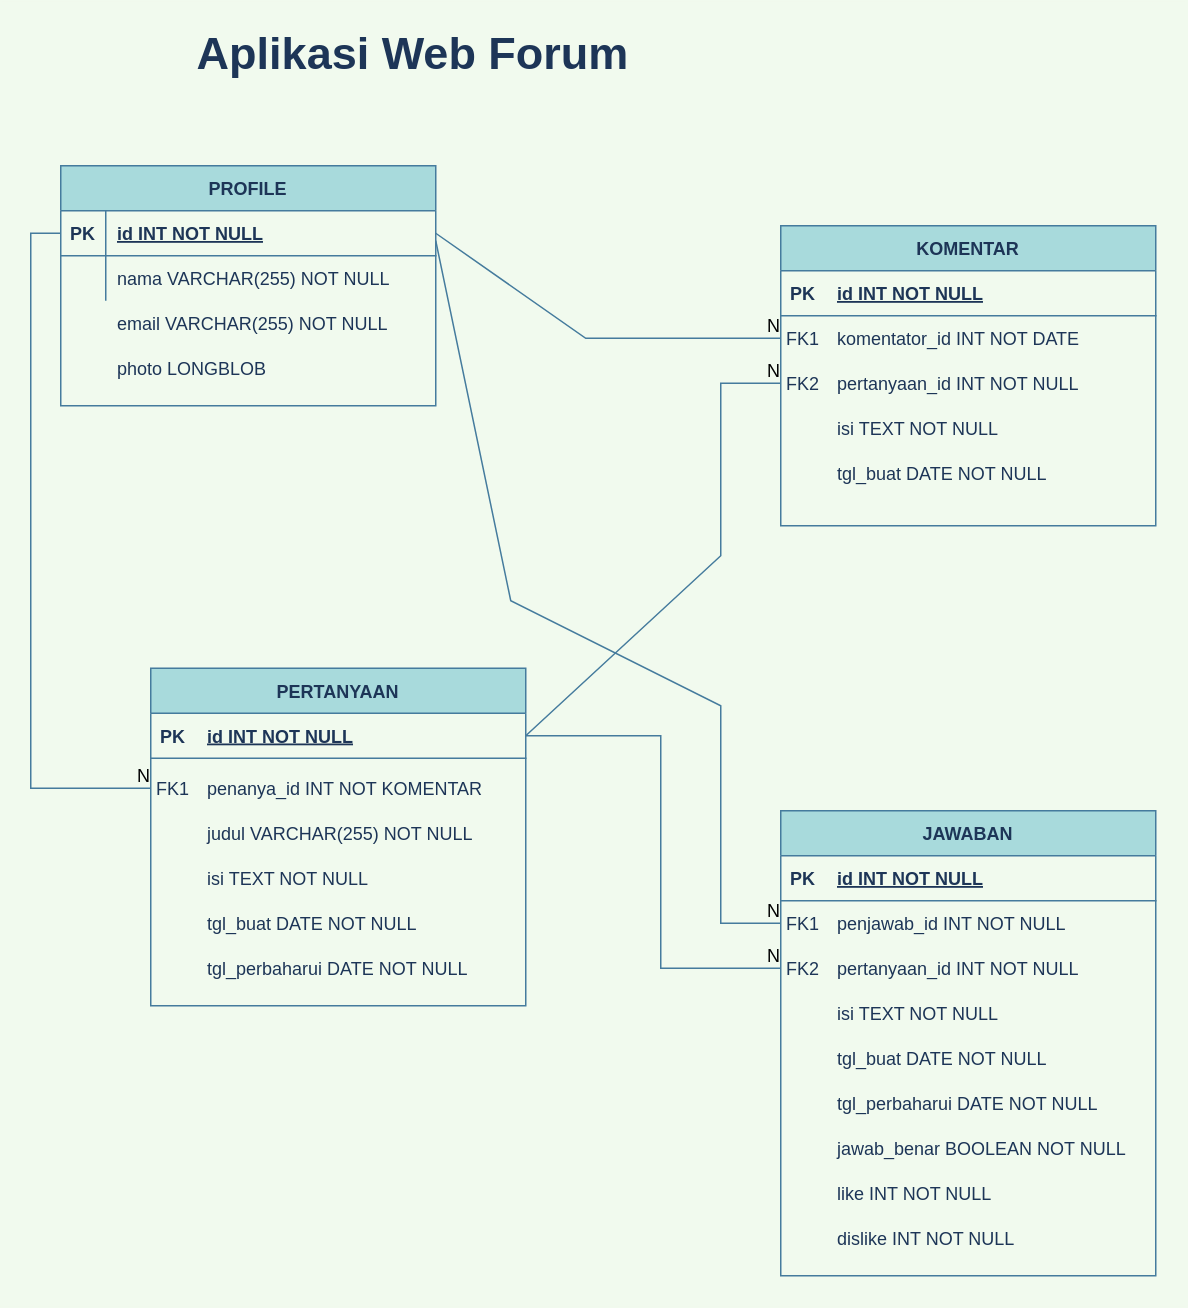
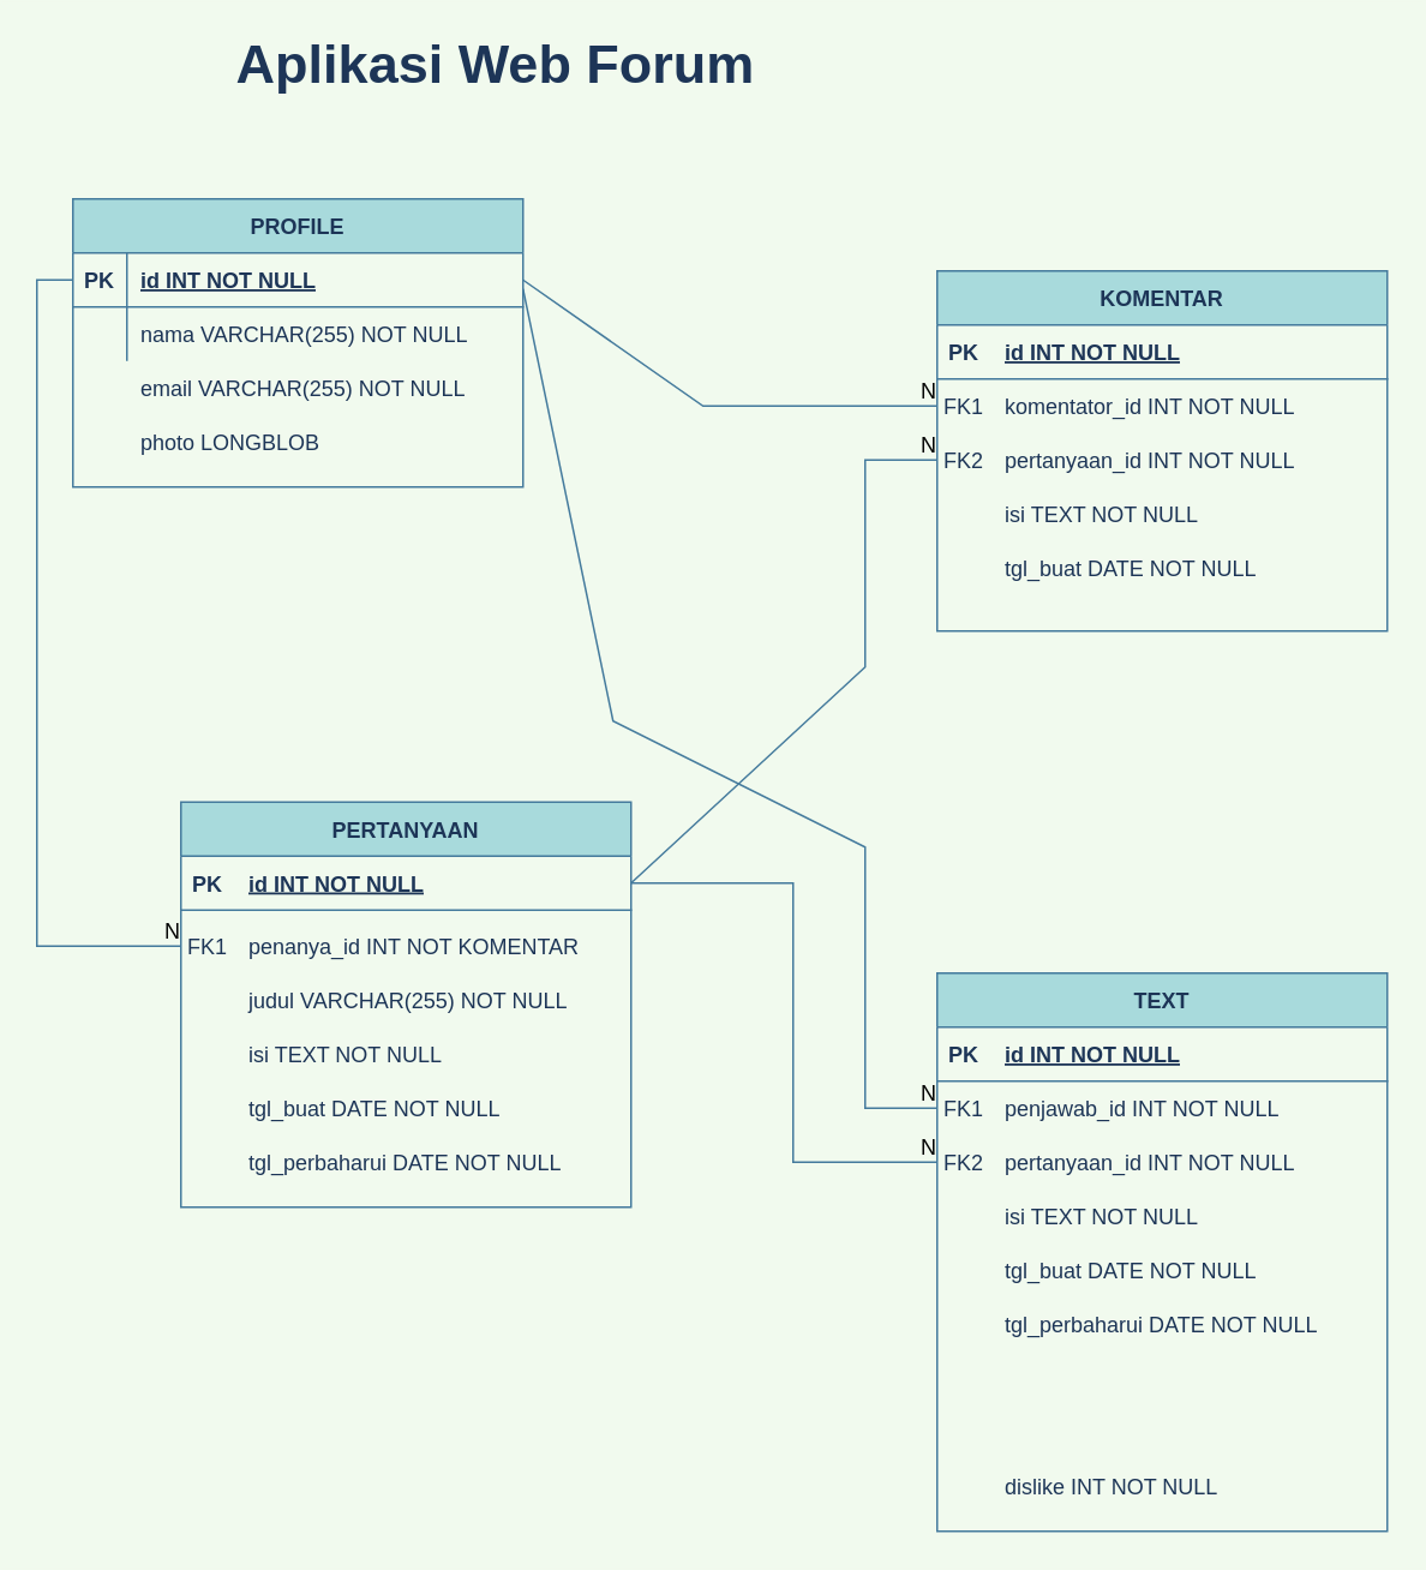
- <mxCell id="38" value="komentator_id INT NOT DATE" style="shape=partialRectangle;overflow=hidden;connectable=0;fillColor=none;top=0;left=0;bottom=0;right=0;align=left;spacingLeft=6;strokeColor=#457B9D;fontColor=#1D3557;" vertex="1" parent="36"><mxGeometry x="30" width="220" height="30" as="geometry" /></mxCell>
+ <mxCell id="38" value="komentator_id INT NOT NULL" style="shape=partialRectangle;overflow=hidden;connectable=0;fillColor=none;top=0;left=0;bottom=0;right=0;align=left;spacingLeft=6;strokeColor=#457B9D;fontColor=#1D3557;" vertex="1" parent="36"><mxGeometry x="30" width="220" height="30" as="geometry" /></mxCell>
- <mxCell id="56" value="JAWABAN" style="shape=table;startSize=30;container=0;collapsible=1;childLayout=tableLayout;fixedRows=1;rowLines=0;fontStyle=1;align=center;resizeLast=1;fillColor=#A8DADC;strokeColor=#457B9D;fontColor=#1D3557;" parent="1" vertex="1"><mxGeometry x="520" y="540" width="250" height="310" as="geometry" /></mxCell>
+ <mxCell id="56" value="TEXT" style="shape=table;startSize=30;container=0;collapsible=1;childLayout=tableLayout;fixedRows=1;rowLines=0;fontStyle=1;align=center;resizeLast=1;fillColor=#A8DADC;strokeColor=#457B9D;fontColor=#1D3557;" parent="1" vertex="1"><mxGeometry x="520" y="540" width="250" height="310" as="geometry" /></mxCell>
- <mxCell id="59" value="jawab_benar BOOLEAN NOT NULL" style="shape=partialRectangle;overflow=hidden;connectable=0;fillColor=none;top=0;left=0;bottom=0;right=0;align=left;spacingLeft=6;strokeColor=#457B9D;fontColor=#1D3557;" vertex="1" parent="1"><mxGeometry x="550" y="750" width="220" height="30" as="geometry" /></mxCell>
- <mxCell id="74" value="like INT NOT NULL" style="shape=partialRectangle;overflow=hidden;connectable=0;fillColor=none;top=0;left=0;bottom=0;right=0;align=left;spacingLeft=6;strokeColor=#457B9D;fontColor=#1D3557;" vertex="1" parent="72"><mxGeometry x="30" width="220" height="30" as="geometry" /></mxCell>
